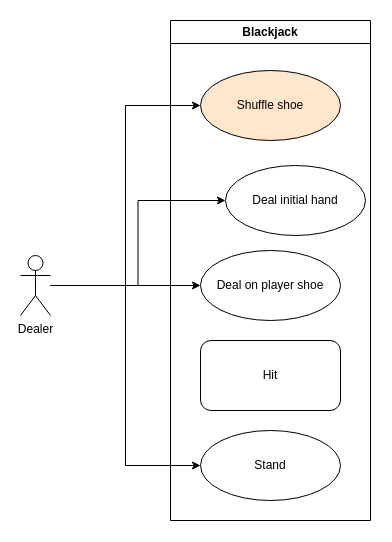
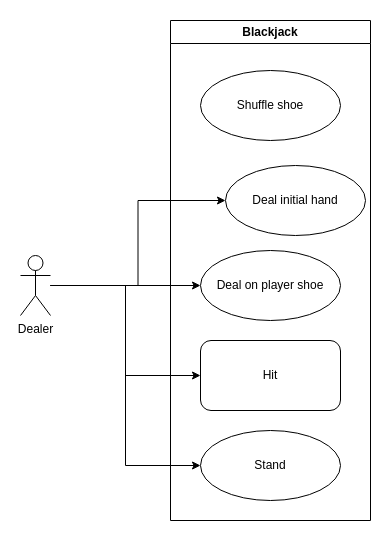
- <mxCell id="6" value="Shuffle shoe" style="ellipse;whiteSpace=wrap;html=1;fillColor=#ffe6cc;" vertex="1" parent="2"><mxGeometry x="30" y="50" width="140" height="70" as="geometry" /></mxCell>
+ <mxCell id="6" value="Shuffle shoe" style="ellipse;whiteSpace=wrap;html=1;" vertex="1" parent="2"><mxGeometry x="30" y="50" width="140" height="70" as="geometry" /></mxCell>
- <mxCell id="8" style="edgeStyle=orthogonalEdgeStyle;rounded=0;orthogonalLoop=1;jettySize=auto;html=1;entryX=0;entryY=0.5;entryDx=0;entryDy=0;" edge="1" parent="1" source="13" target="6"><mxGeometry relative="1" as="geometry" /></mxCell>
+ <mxCell id="11" style="edgeStyle=orthogonalEdgeStyle;rounded=0;orthogonalLoop=1;jettySize=auto;html=1;entryX=0;entryY=0.5;entryDx=0;entryDy=0;" edge="1" parent="1" source="13" target="5"><mxGeometry relative="1" as="geometry" /></mxCell>
